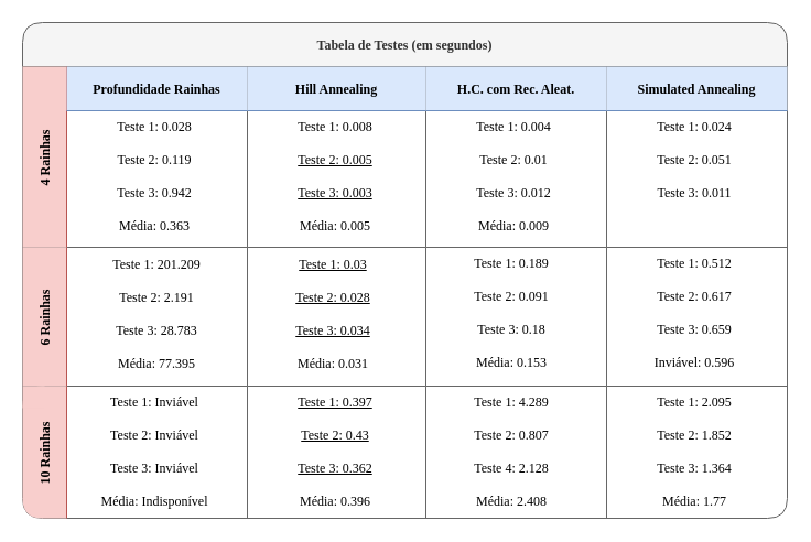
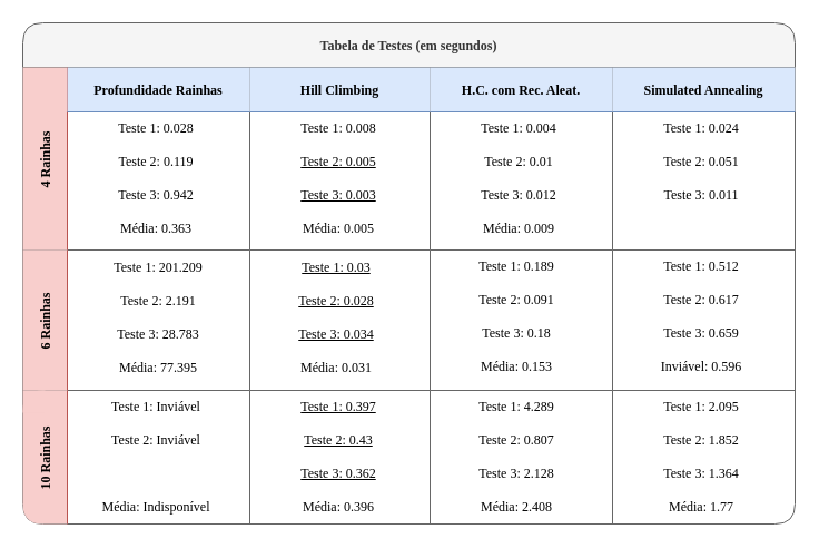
- <mxCell id="9" value="Hill Annealing" style="swimlane;swimlaneHead=0;swimlaneBody=0;fontStyle=0;connectable=0;fillColor=#dae8fc;startSize=40;collapsible=0;recursiveResize=0;expand=0;fontStyle=1;rounded=0;shadow=0;glass=0;sketch=0;fontFamily=Verdana;strokeColor=#6c8ebf;" vertex="1" parent="3"><mxGeometry x="204" width="162" height="164" as="geometry"><mxRectangle width="162" height="164" as="alternateBounds" /></mxGeometry></mxCell>
+ <mxCell id="9" value="Hill Climbing" style="swimlane;swimlaneHead=0;swimlaneBody=0;fontStyle=0;connectable=0;fillColor=#dae8fc;startSize=40;collapsible=0;recursiveResize=0;expand=0;fontStyle=1;rounded=0;shadow=0;glass=0;sketch=0;fontFamily=Verdana;strokeColor=#6c8ebf;" vertex="1" parent="3"><mxGeometry x="204" width="162" height="164" as="geometry"><mxRectangle width="162" height="164" as="alternateBounds" /></mxGeometry></mxCell>
- <mxCell id="48" value="Teste 3: Inviável" style="text;html=1;strokeColor=none;fillColor=none;align=center;verticalAlign=middle;whiteSpace=wrap;rounded=0;shadow=0;glass=0;sketch=0;fontFamily=Verdana;" vertex="1" parent="45"><mxGeometry y="60" width="160" height="30" as="geometry" /></mxCell>
- <mxCell id="58" value="Teste 4:&amp;nbsp;2.128" style="text;html=1;strokeColor=none;fillColor=none;align=center;verticalAlign=middle;whiteSpace=wrap;rounded=0;shadow=0;glass=0;sketch=0;fontFamily=Verdana;" vertex="1" parent="55"><mxGeometry x="-2" y="60" width="160" height="30" as="geometry" /></mxCell>
+ <mxCell id="58" value="Teste 3:&amp;nbsp;2.128" style="text;html=1;strokeColor=none;fillColor=none;align=center;verticalAlign=middle;whiteSpace=wrap;rounded=0;shadow=0;glass=0;sketch=0;fontFamily=Verdana;" vertex="1" parent="55"><mxGeometry x="-2" y="60" width="160" height="30" as="geometry" /></mxCell>
